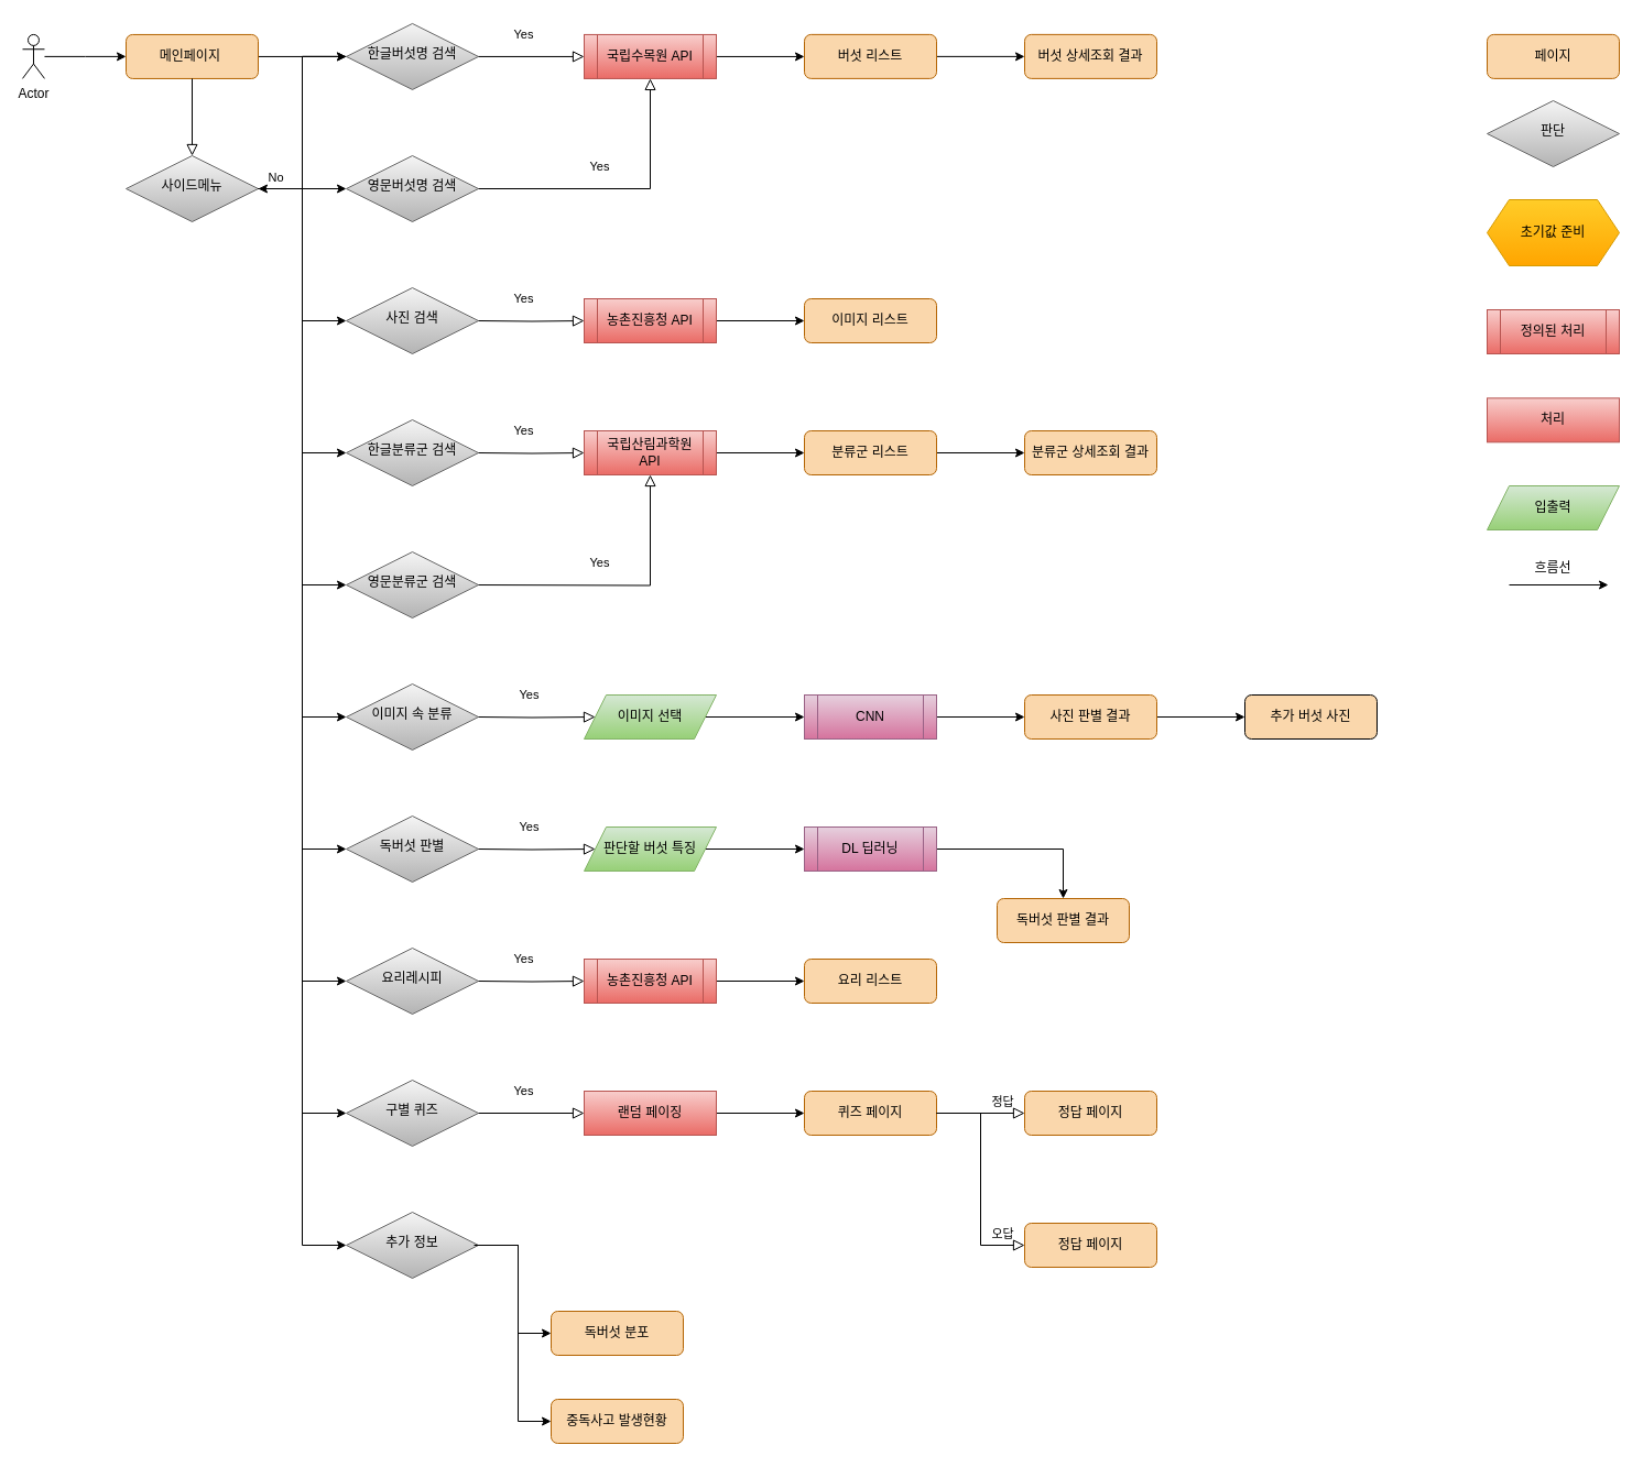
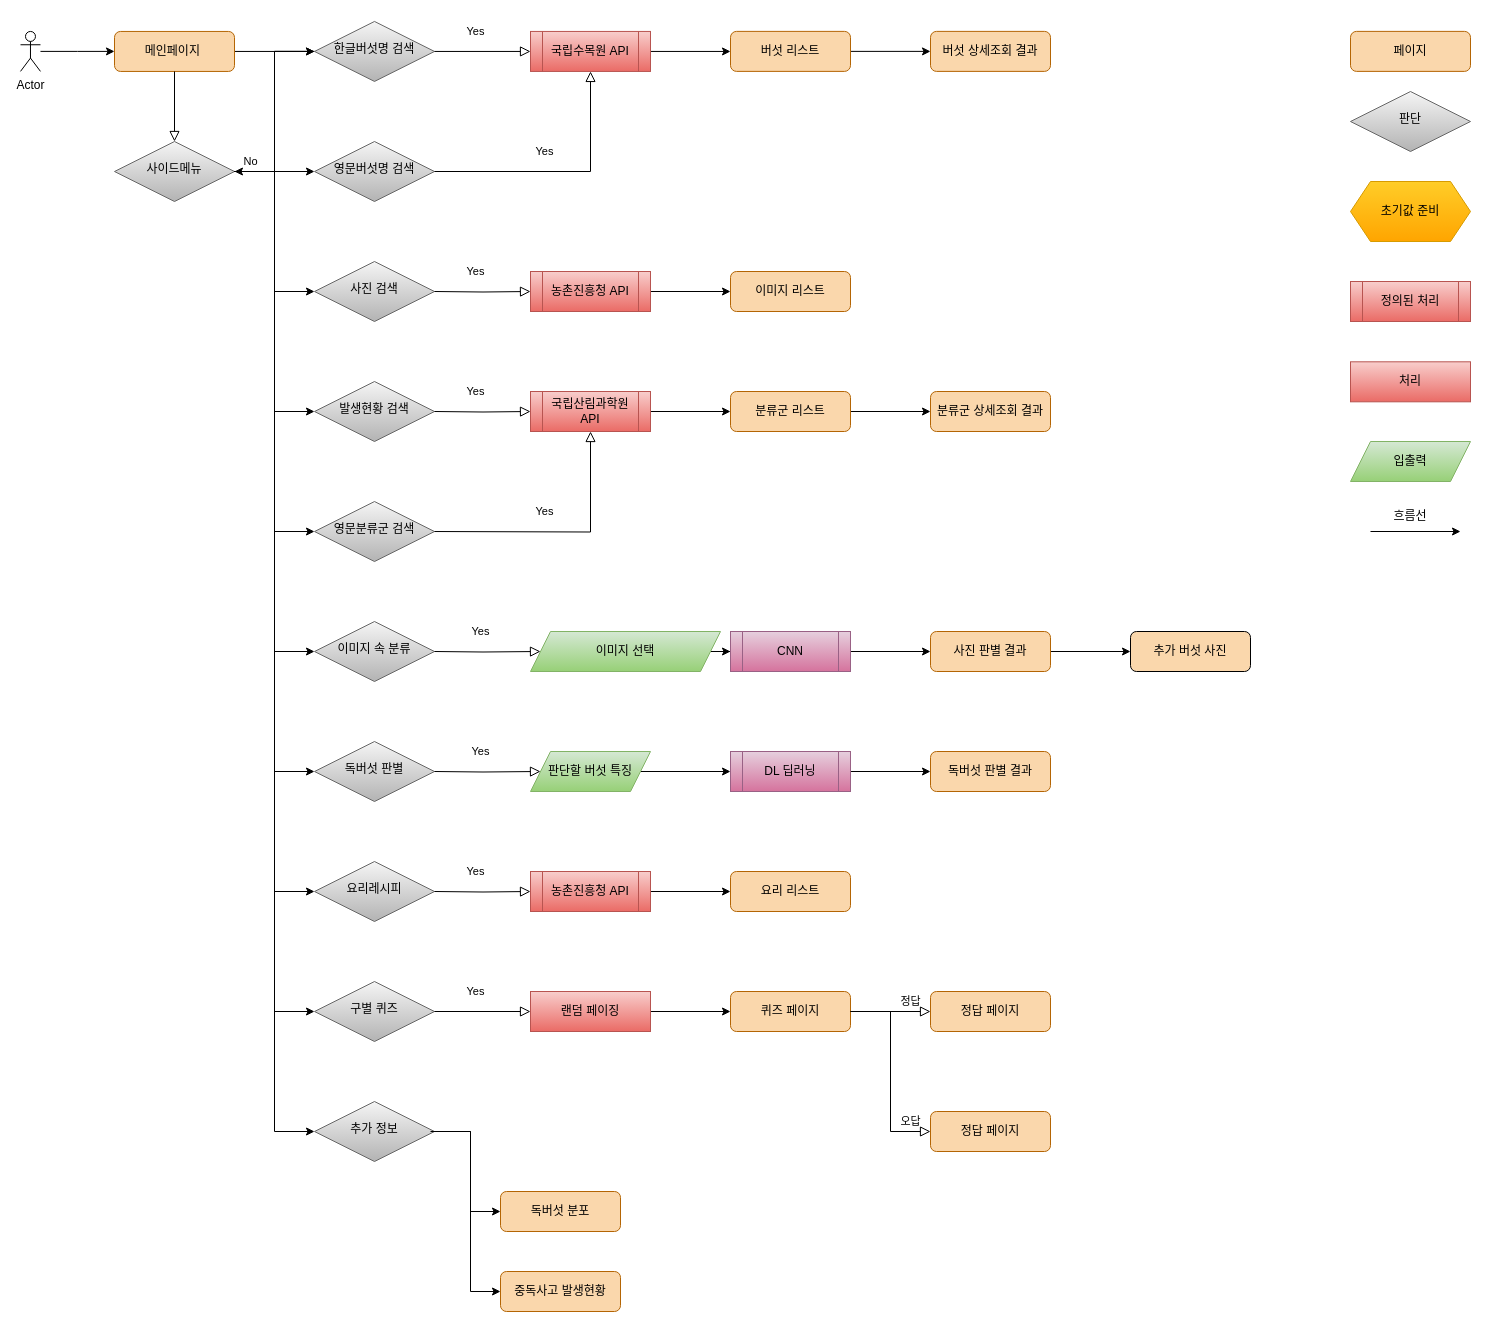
- <mxCell id="25" value="한글분류군 검색" style="rhombus;whiteSpace=wrap;html=1;shadow=0;fontFamily=Helvetica;fontSize=12;align=center;strokeWidth=1;spacing=6;spacingTop=-4;fillColor=#f5f5f5;gradientColor=#b3b3b3;strokeColor=#666666;" vertex="1" parent="1"><mxGeometry x="314" y="381" width="120" height="60" as="geometry" /></mxCell>
+ <mxCell id="25" value="발생현황 검색" style="rhombus;whiteSpace=wrap;html=1;shadow=0;fontFamily=Helvetica;fontSize=12;align=center;strokeWidth=1;spacing=6;spacingTop=-4;fillColor=#f5f5f5;gradientColor=#b3b3b3;strokeColor=#666666;" vertex="1" parent="1"><mxGeometry x="314" y="381" width="120" height="60" as="geometry" /></mxCell>
- <mxCell id="39" value="이미지 선택" style="shape=parallelogram;perimeter=parallelogramPerimeter;whiteSpace=wrap;html=1;fixedSize=1;fillColor=#D5E8D4;strokeColor=#82B366;gradientColor=#97D077;" vertex="1" parent="1"><mxGeometry x="530" y="631" width="120" height="40" as="geometry" /></mxCell>
+ <mxCell id="39" value="이미지 선택" style="shape=parallelogram;perimeter=parallelogramPerimeter;whiteSpace=wrap;html=1;fixedSize=1;fillColor=#D5E8D4;strokeColor=#82B366;gradientColor=#97D077;" vertex="1" parent="1"><mxGeometry x="530" y="631" width="190" height="40" as="geometry" /></mxCell>
- <mxCell id="69" value="독버섯 판별 결과" style="rounded=1;whiteSpace=wrap;html=1;fontSize=12;glass=0;strokeWidth=1;shadow=0;fillColor=#fad7ac;strokeColor=#b46504;" vertex="1" parent="1"><mxGeometry x="905" y="816" width="120" height="40" as="geometry" /></mxCell>
+ <mxCell id="69" value="독버섯 판별 결과" style="rounded=1;whiteSpace=wrap;html=1;fontSize=12;glass=0;strokeWidth=1;shadow=0;fillColor=#fad7ac;strokeColor=#b46504;" vertex="1" parent="1"><mxGeometry x="930" y="751" width="120" height="40" as="geometry" /></mxCell>
